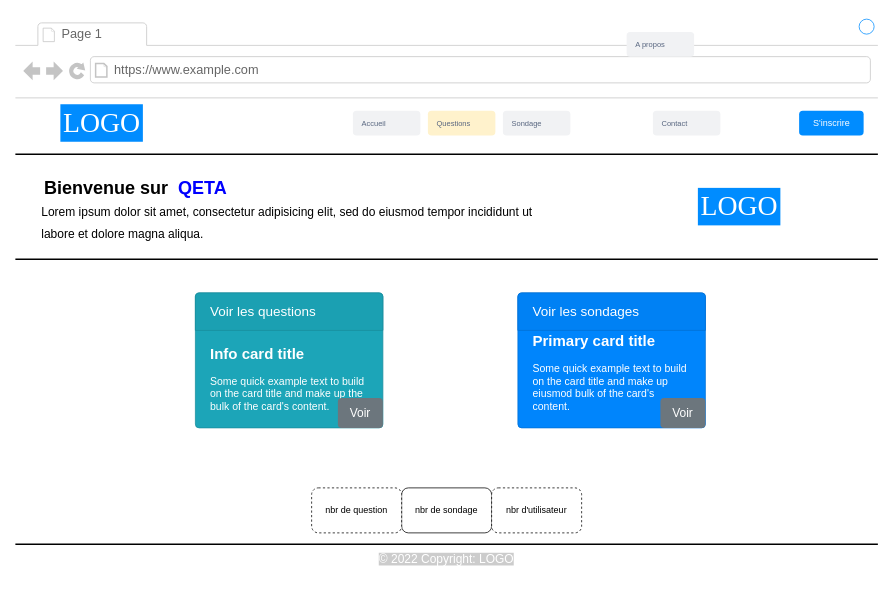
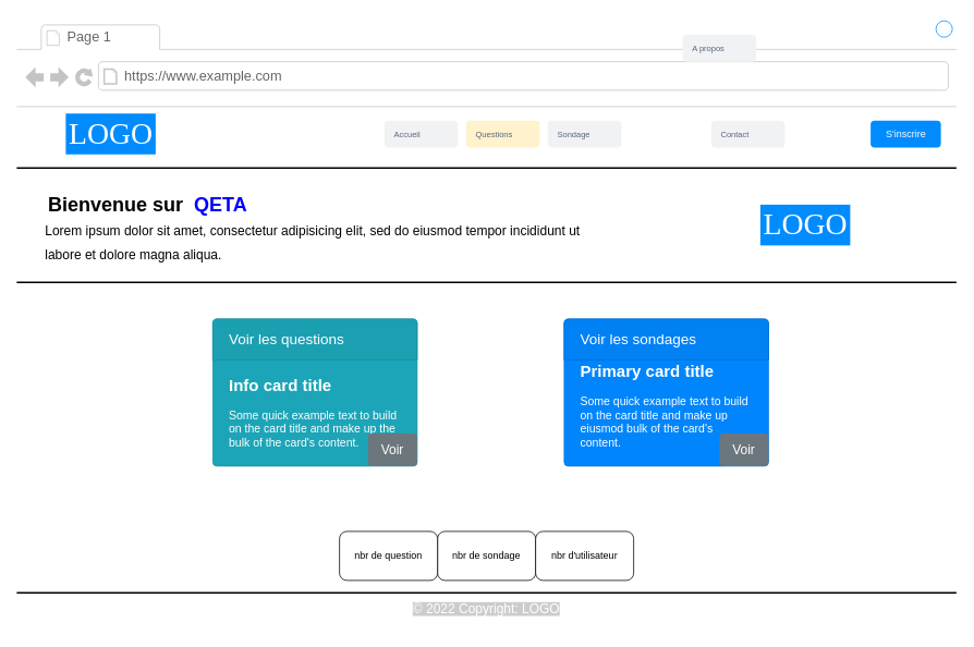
- <mxCell id="14" value="nbr de question" style="rounded=1;whiteSpace=wrap;html=1;fillColor=#FFFFFF;dashed=1;" parent="2" vertex="1"><mxGeometry x="395" y="630" width="120" height="60" as="geometry" /></mxCell>
+ <mxCell id="14" value="nbr de question" style="rounded=1;whiteSpace=wrap;html=1;fillColor=#FFFFFF;" parent="2" vertex="1"><mxGeometry x="395" y="630" width="120" height="60" as="geometry" /></mxCell>
- <mxCell id="15" value="nbr d'utilisateur" style="rounded=1;whiteSpace=wrap;html=1;fillColor=#FFFFFF;dashed=1;" parent="2" vertex="1"><mxGeometry x="635" y="630" width="120" height="60" as="geometry" /></mxCell>
+ <mxCell id="15" value="nbr d'utilisateur" style="rounded=1;whiteSpace=wrap;html=1;fillColor=#FFFFFF;" parent="2" vertex="1"><mxGeometry x="635" y="630" width="120" height="60" as="geometry" /></mxCell>
